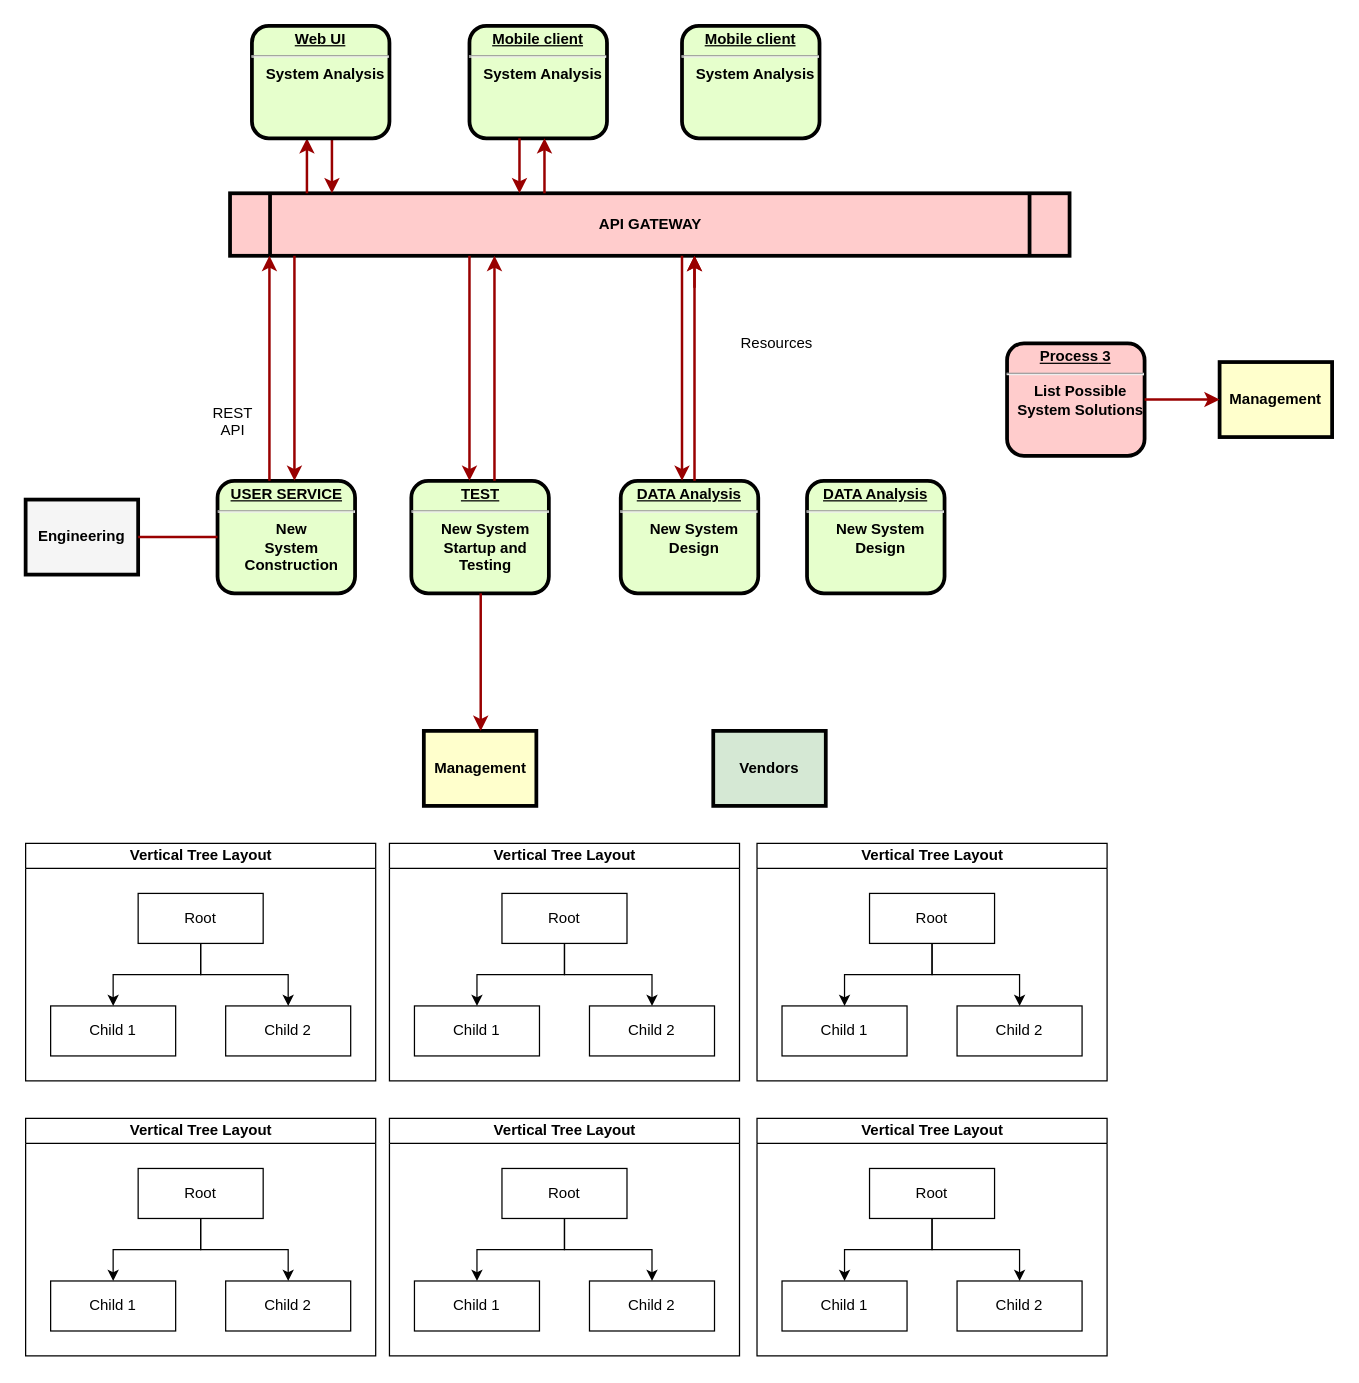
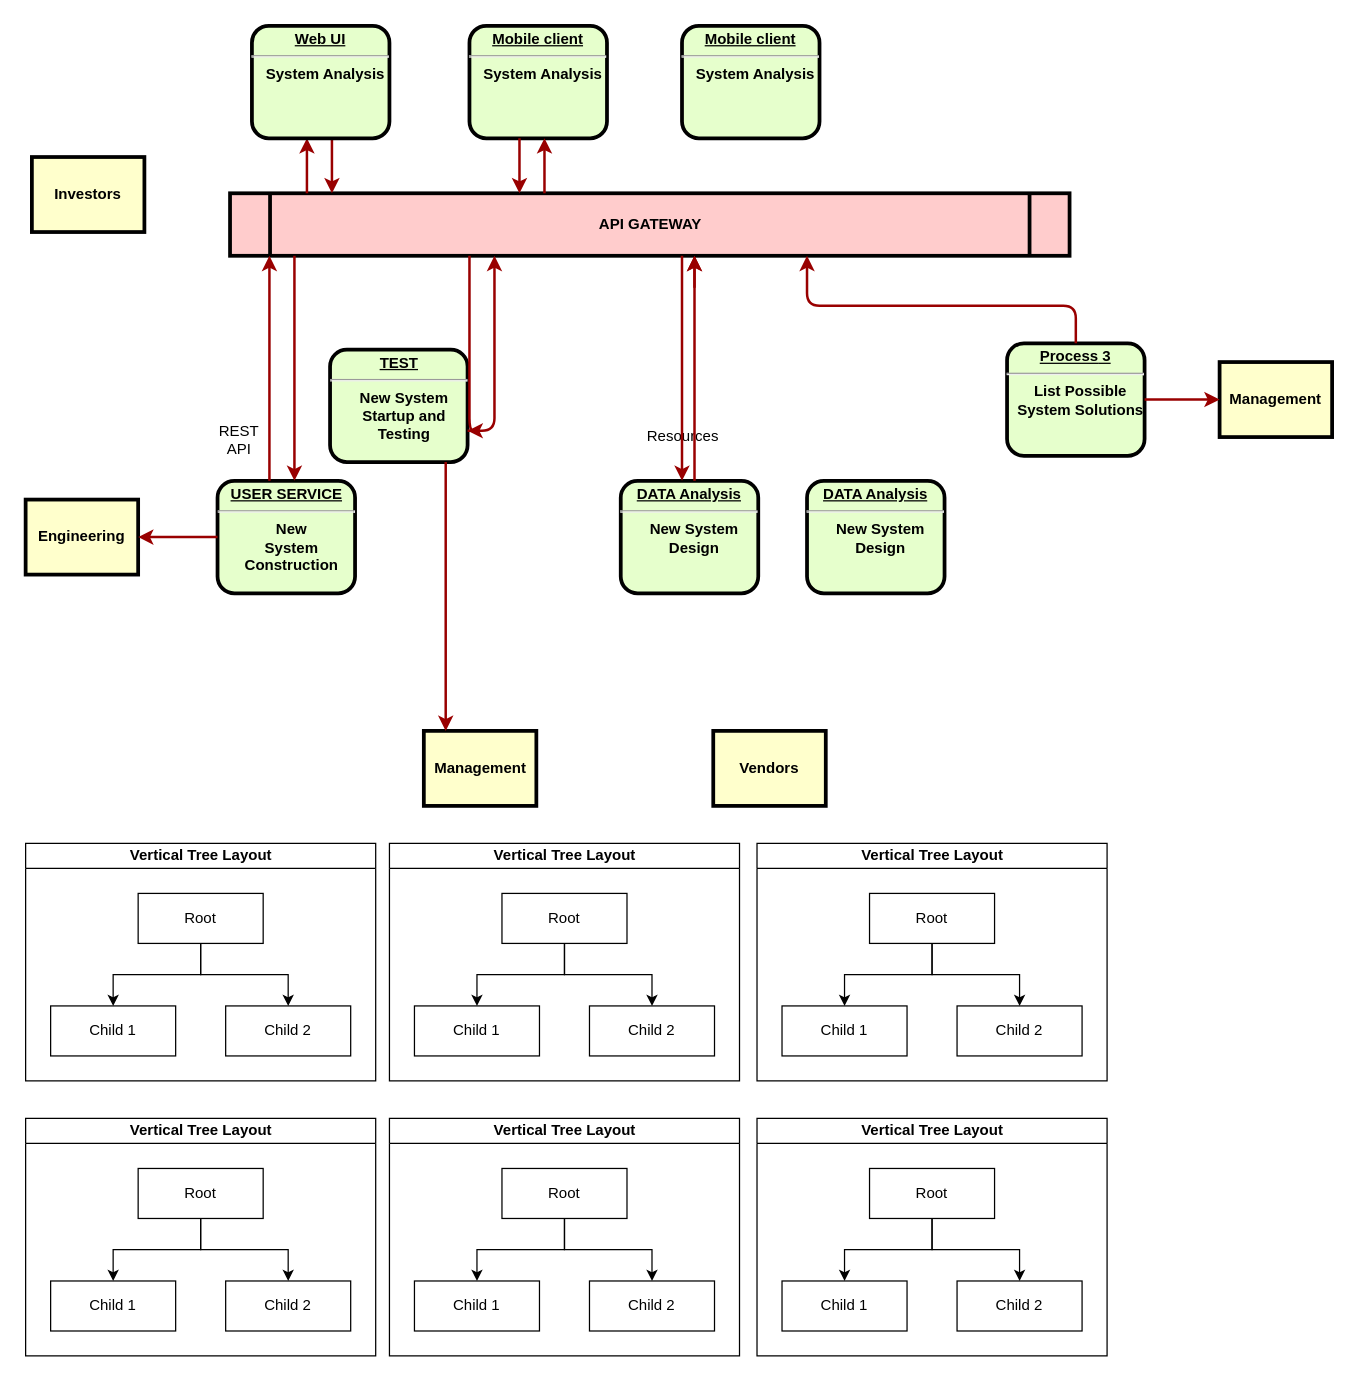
+ <mxCell id="2" value="Investors" style="whiteSpace=wrap;align=center;verticalAlign=middle;fontStyle=1;strokeWidth=3;fillColor=#FFFFCC" parent="1" vertex="1"><mxGeometry x="25" y="125" width="90" height="60" as="geometry" /></mxCell>
+ <mxCell id="19" value="" style="edgeStyle=elbowEdgeStyle;elbow=vertical;strokeColor=#990000;strokeWidth=2" parent="1" source="5" target="3" edge="1"><mxGeometry width="100" height="100" relative="1" as="geometry"><mxPoint x="445" y="374" as="sourcePoint" /><mxPoint x="545" y="274" as="targetPoint" /><Array as="points"><mxPoint x="645" y="244" /><mxPoint x="455" y="284" /><mxPoint x="635" y="304" /></Array></mxGeometry></mxCell>
- <mxCell id="20" value="Resources" style="text;spacingTop=-5;align=center" parent="1" vertex="1"><mxGeometry x="606" y="265" width="30" height="20" as="geometry" /></mxCell>
+ <mxCell id="20" value="Resources" style="text;spacingTop=-5;align=center" parent="1" vertex="1"><mxGeometry x="531" y="340" width="30" height="20" as="geometry" /></mxCell>
- <mxCell id="5" value="&lt;p style=&quot;margin: 0px; margin-top: 4px; text-align: center; text-decoration: underline;&quot;&gt;&lt;strong&gt;&lt;strong&gt;Process&lt;/strong&gt; 3&lt;br /&gt;&lt;/strong&gt;&lt;/p&gt;&lt;hr /&gt;&lt;p style=&quot;margin: 0px; margin-left: 8px;&quot;&gt;List Possible&lt;/p&gt;&lt;p style=&quot;margin: 0px; margin-left: 8px;&quot;&gt;System Solutions&lt;/p&gt;" style="verticalAlign=middle;align=center;overflow=fill;fontSize=12;fontFamily=Helvetica;html=1;rounded=1;fontStyle=1;strokeWidth=3;fillColor=#ffcccc;" parent="1" vertex="1"><mxGeometry x="805" y="274" width="110" height="90" as="geometry" /></mxCell>
+ <mxCell id="5" value="&lt;p style=&quot;margin: 0px; margin-top: 4px; text-align: center; text-decoration: underline;&quot;&gt;&lt;strong&gt;&lt;strong&gt;Process&lt;/strong&gt; 3&lt;br /&gt;&lt;/strong&gt;&lt;/p&gt;&lt;hr /&gt;&lt;p style=&quot;margin: 0px; margin-left: 8px;&quot;&gt;List Possible&lt;/p&gt;&lt;p style=&quot;margin: 0px; margin-left: 8px;&quot;&gt;System Solutions&lt;/p&gt;" style="verticalAlign=middle;align=center;overflow=fill;fontSize=12;fontFamily=Helvetica;html=1;rounded=1;fontStyle=1;strokeWidth=3;fillColor=#E6FFCC" parent="1" vertex="1"><mxGeometry x="805" y="274" width="110" height="90" as="geometry" /></mxCell>
- <mxCell id="27" value="REST&#10;API&#10;" style="text;spacingTop=-5;align=center" parent="1" vertex="1"><mxGeometry x="166" y="321" width="40" height="19" as="geometry" /></mxCell>
+ <mxCell id="27" value="REST&#10;API&#10;" style="text;spacingTop=-5;align=center" parent="1" vertex="1"><mxGeometry x="171" y="336" width="40" height="19" as="geometry" /></mxCell>
- <mxCell id="10" value="Engineering" style="whiteSpace=wrap;align=center;verticalAlign=middle;fontStyle=1;strokeWidth=3;fillColor=#f5f5f5;" parent="1" vertex="1"><mxGeometry x="20" y="399" width="90" height="60" as="geometry" /></mxCell>
+ <mxCell id="10" value="Engineering" style="whiteSpace=wrap;align=center;verticalAlign=middle;fontStyle=1;strokeWidth=3;fillColor=#FFFFCC" parent="1" vertex="1"><mxGeometry x="20" y="399" width="90" height="60" as="geometry" /></mxCell>
- <mxCell id="24" value="" style="edgeStyle=elbowEdgeStyle;elbow=vertical;strokeColor=#990000;strokeWidth=2;endArrow=none;" parent="1" source="7" target="10" edge="1"><mxGeometry width="100" height="100" relative="1" as="geometry"><mxPoint x="55" y="614" as="sourcePoint" /><mxPoint x="155" y="514" as="targetPoint" /></mxGeometry></mxCell>
+ <mxCell id="24" value="" style="edgeStyle=elbowEdgeStyle;elbow=vertical;strokeColor=#990000;strokeWidth=2" parent="1" source="7" target="10" edge="1"><mxGeometry width="100" height="100" relative="1" as="geometry"><mxPoint x="55" y="614" as="sourcePoint" /><mxPoint x="155" y="514" as="targetPoint" /></mxGeometry></mxCell>
- <mxCell id="12" value="&lt;p style=&quot;margin: 0px ; margin-top: 4px ; text-align: center ; text-decoration: underline&quot;&gt;&lt;strong&gt;TEST&lt;/strong&gt;&lt;/p&gt;&lt;hr&gt;&lt;p style=&quot;margin: 0px ; margin-left: 8px&quot;&gt;New System&lt;/p&gt;&lt;p style=&quot;margin: 0px ; margin-left: 8px&quot;&gt;Startup and&lt;/p&gt;&lt;p style=&quot;margin: 0px ; margin-left: 8px&quot;&gt;Testing&lt;/p&gt;" style="verticalAlign=middle;align=center;overflow=fill;fontSize=12;fontFamily=Helvetica;html=1;rounded=1;fontStyle=1;strokeWidth=3;fillColor=#E6FFCC" parent="1" vertex="1"><mxGeometry x="328.5" y="384" width="110" height="90" as="geometry" /></mxCell>
+ <mxCell id="12" value="&lt;p style=&quot;margin: 0px ; margin-top: 4px ; text-align: center ; text-decoration: underline&quot;&gt;&lt;strong&gt;TEST&lt;/strong&gt;&lt;/p&gt;&lt;hr&gt;&lt;p style=&quot;margin: 0px ; margin-left: 8px&quot;&gt;New System&lt;/p&gt;&lt;p style=&quot;margin: 0px ; margin-left: 8px&quot;&gt;Startup and&lt;/p&gt;&lt;p style=&quot;margin: 0px ; margin-left: 8px&quot;&gt;Testing&lt;/p&gt;" style="verticalAlign=middle;align=center;overflow=fill;fontSize=12;fontFamily=Helvetica;html=1;rounded=1;fontStyle=1;strokeWidth=3;fillColor=#E6FFCC" parent="1" vertex="1"><mxGeometry x="263.5" y="279" width="110" height="90" as="geometry" /></mxCell>
- <mxCell id="11" value="Vendors" style="whiteSpace=wrap;align=center;verticalAlign=middle;fontStyle=1;strokeWidth=3;fillColor=#d5e8d4;" parent="1" vertex="1"><mxGeometry x="570" y="584" width="90" height="60" as="geometry" /></mxCell>
+ <mxCell id="11" value="Vendors" style="whiteSpace=wrap;align=center;verticalAlign=middle;fontStyle=1;strokeWidth=3;fillColor=#FFFFCC" parent="1" vertex="1"><mxGeometry x="570" y="584" width="90" height="60" as="geometry" /></mxCell>
